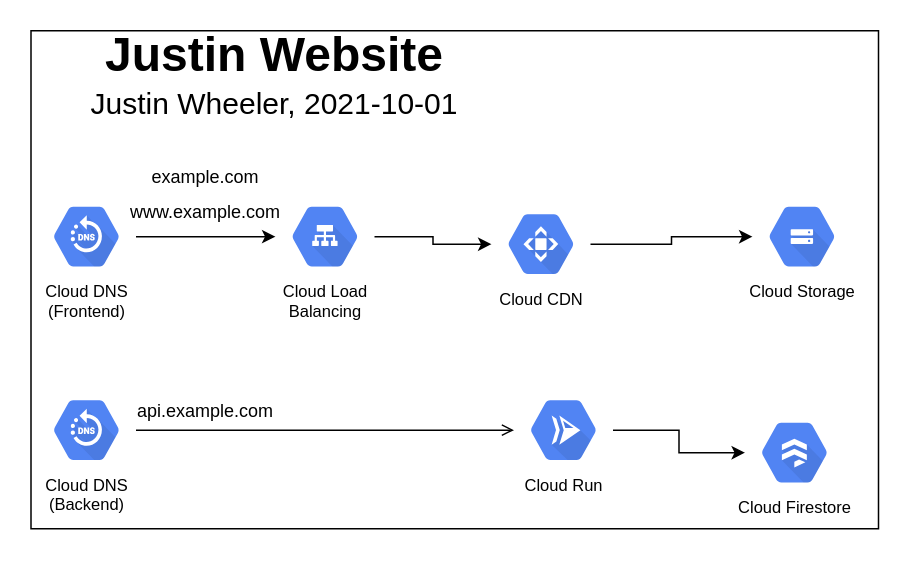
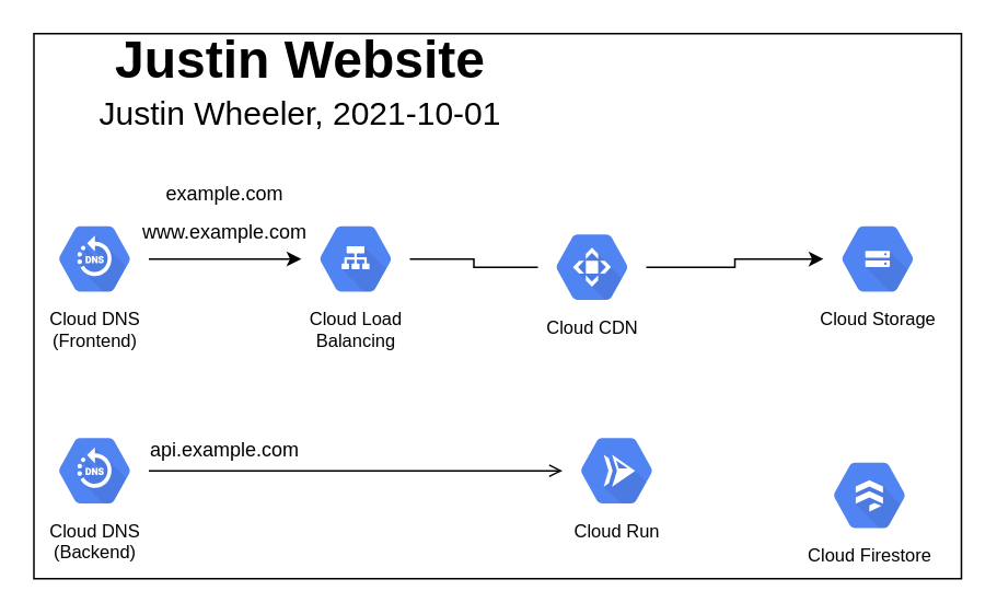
- <mxCell id="7" value="" style="edgeStyle=orthogonalEdgeStyle;rounded=0;orthogonalLoop=1;jettySize=auto;html=1;" edge="1" parent="1" source="8" target="6"><mxGeometry relative="1" as="geometry" /></mxCell>
+ <mxCell id="7" value="" style="edgeStyle=orthogonalEdgeStyle;rounded=0;orthogonalLoop=1;jettySize=auto;html=1;endArrow=none;" edge="1" parent="1" source="8" target="6"><mxGeometry relative="1" as="geometry" /></mxCell>
- <mxCell id="3" value="" style="edgeStyle=orthogonalEdgeStyle;rounded=0;orthogonalLoop=1;jettySize=auto;html=1;" edge="1" parent="1" source="4" target="11"><mxGeometry relative="1" as="geometry" /></mxCell>
